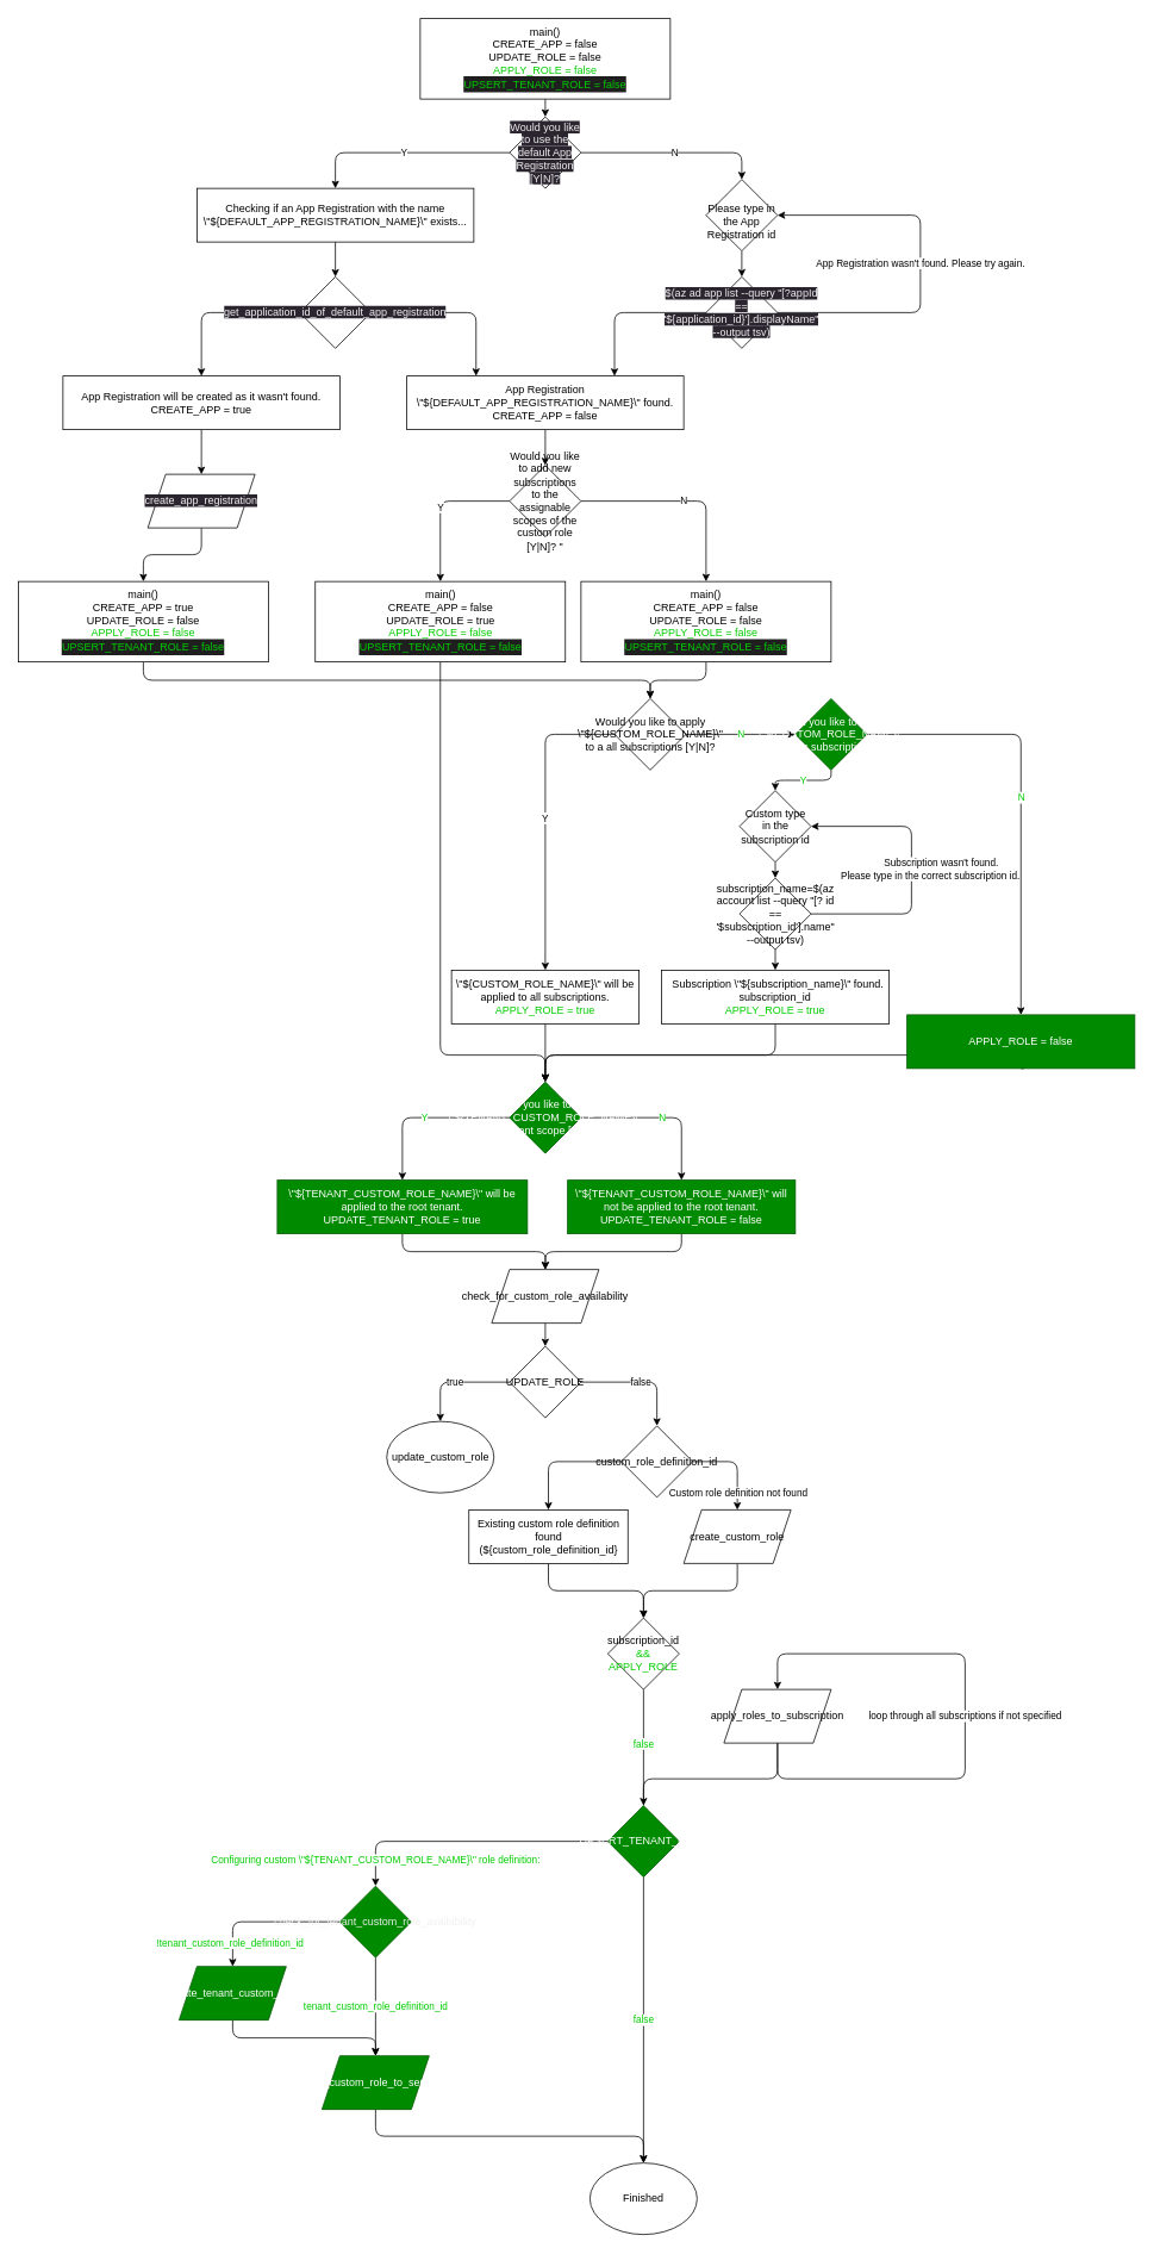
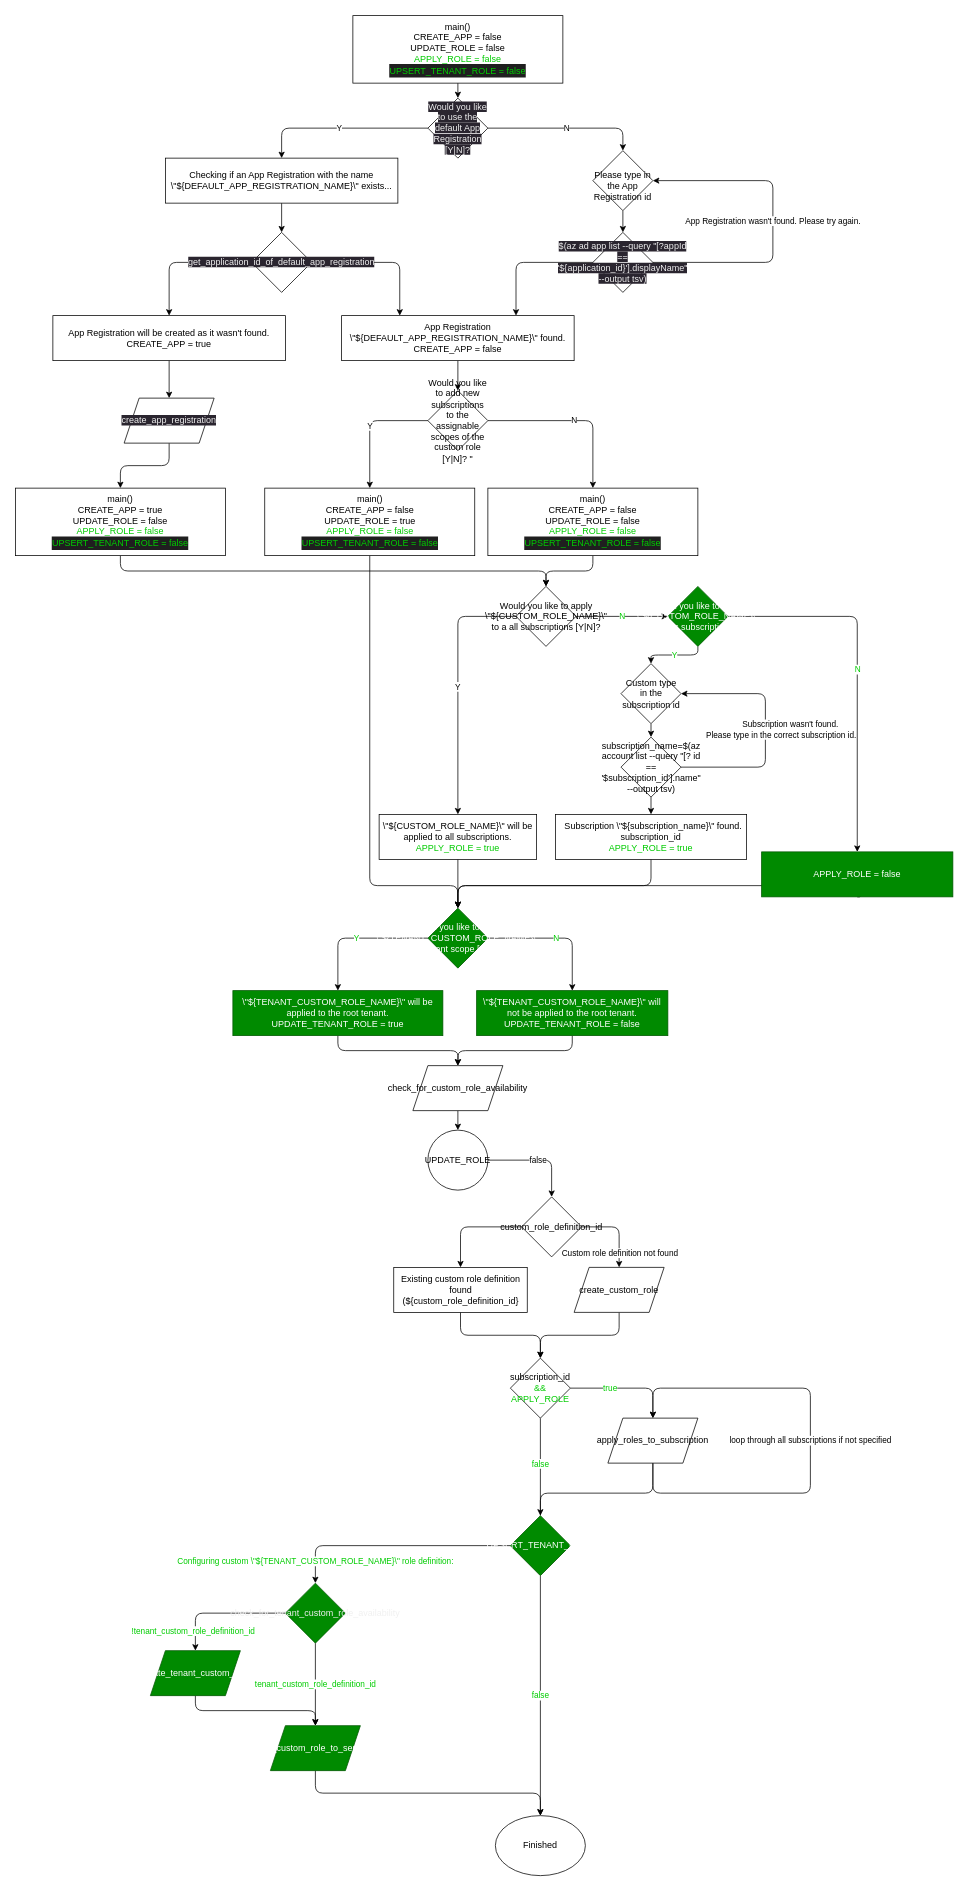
- <mxCell id="43" value="&lt;div&gt;UPDATE_ROLE&lt;/div&gt;" style="rhombus;whiteSpace=wrap;html=1;" parent="1" vertex="1"><mxGeometry x="570" y="1506" width="80" height="80" as="geometry" /></mxCell>
+ <mxCell id="43" value="&lt;div&gt;UPDATE_ROLE&lt;/div&gt;" style="ellipse;whiteSpace=wrap;html=1;" parent="1" vertex="1"><mxGeometry x="570" y="1506" width="80" height="80" as="geometry" /></mxCell>
- <mxCell id="41" value="true" style="edgeStyle=orthogonalEdgeStyle;html=1;exitX=0;exitY=0.5;exitDx=0;exitDy=0;entryX=0.5;entryY=0;entryDx=0;entryDy=0;" parent="1" source="43" target="44" edge="1"><mxGeometry relative="1" as="geometry"><mxPoint x="492.5" y="1583" as="targetPoint" /></mxGeometry></mxCell>
- <mxCell id="44" value="update_custom_role" style="ellipse;whiteSpace=wrap;html=1;" parent="1" vertex="1"><mxGeometry x="432.5" y="1590" width="120" height="80" as="geometry" /></mxCell>
+ <mxCell id="52" value="true" style="edgeStyle=orthogonalEdgeStyle;html=1;exitX=1;exitY=0.5;exitDx=0;exitDy=0;entryX=0.5;entryY=0;entryDx=0;entryDy=0;fontColor=#00CC00;" parent="1" source="54" target="61" edge="1"><mxGeometry x="-0.294" relative="1" as="geometry"><mxPoint as="offset" /></mxGeometry></mxCell>
